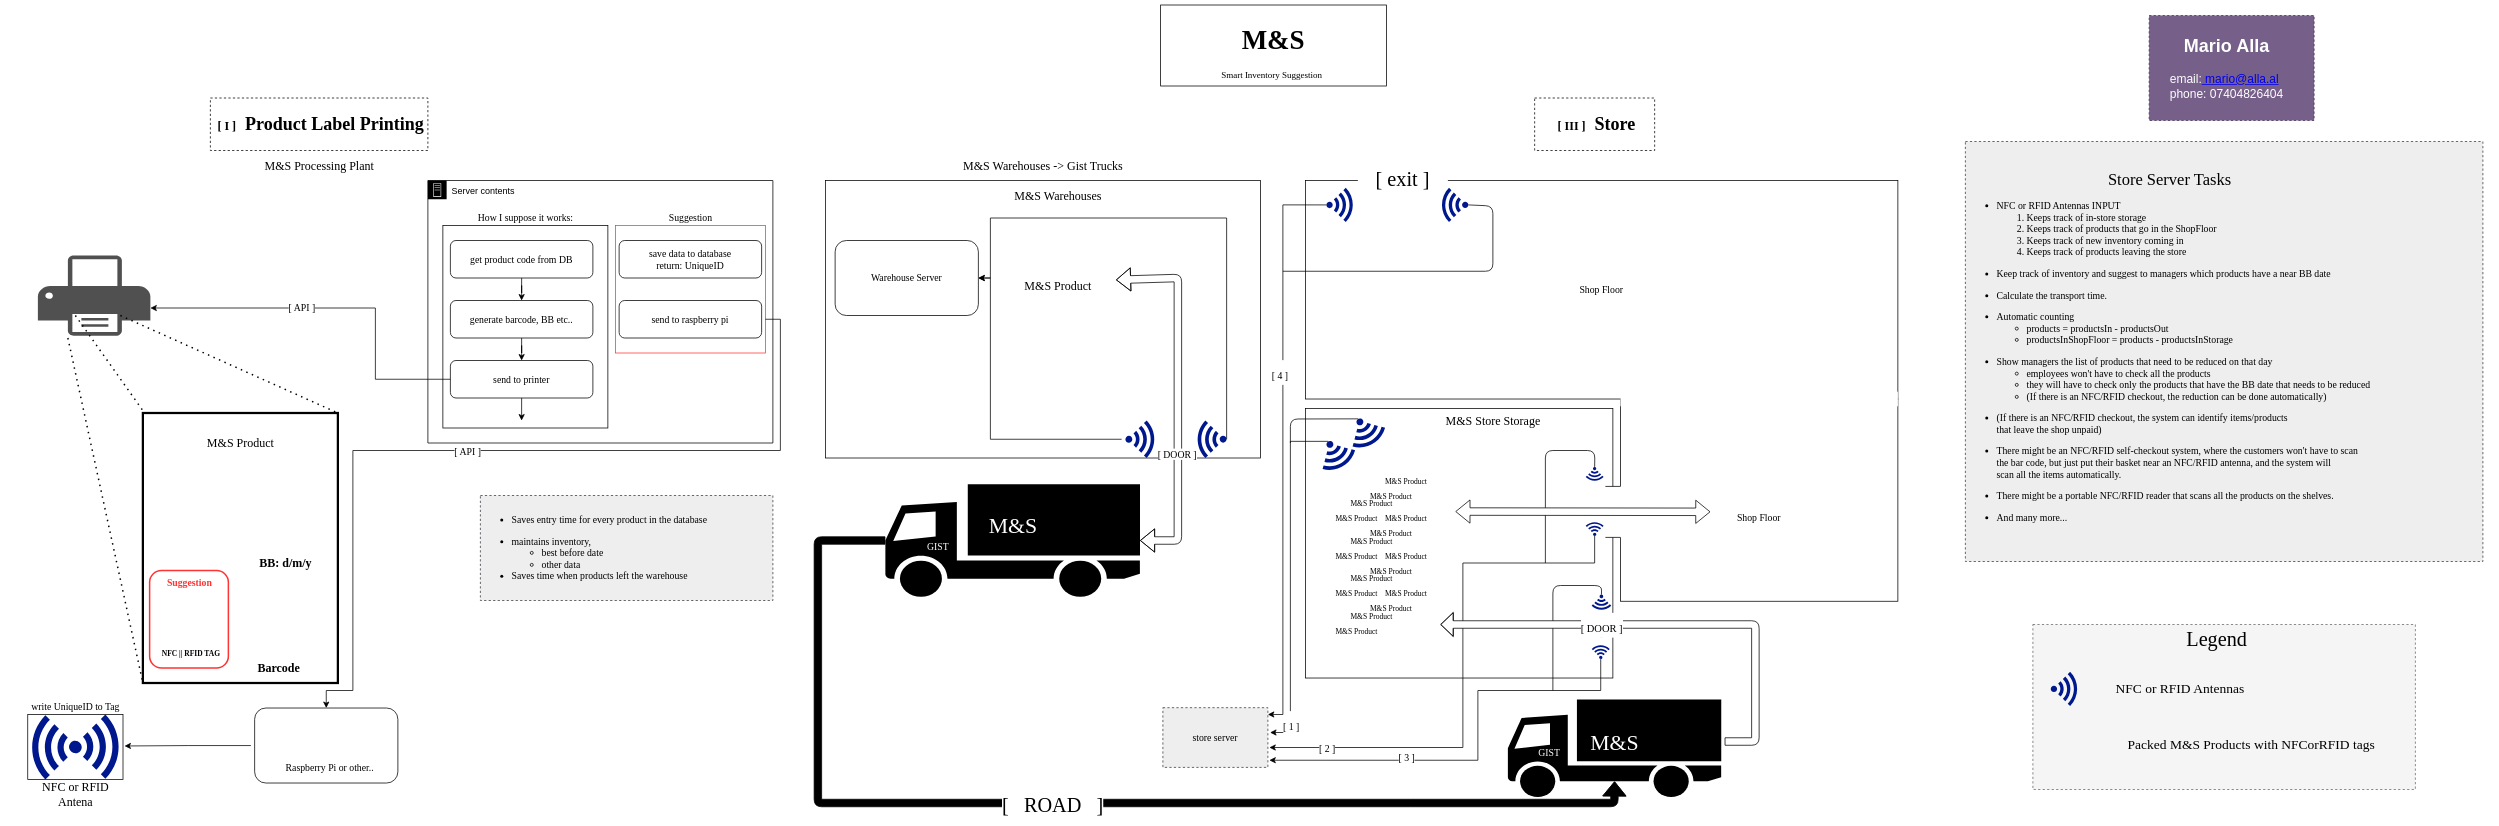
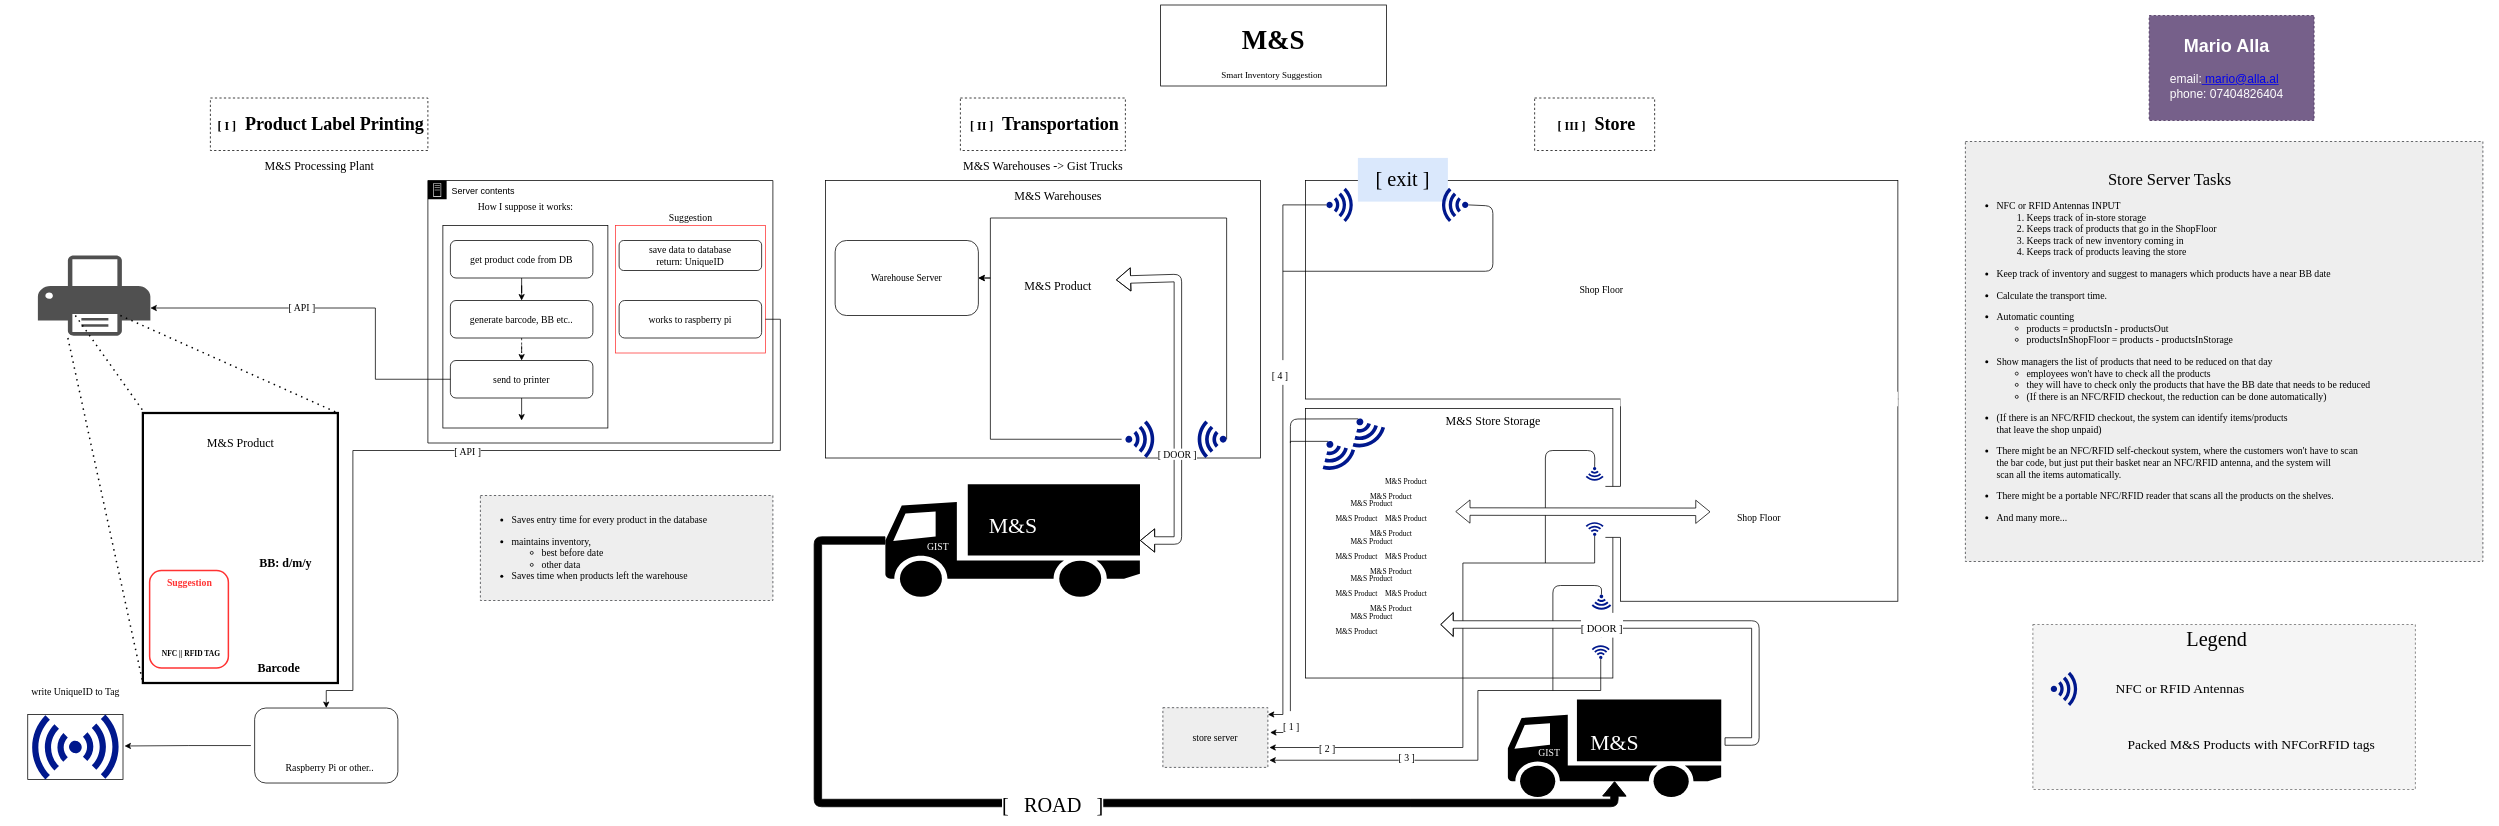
+ <mxCell id="60" value="&lt;h2&gt;&lt;font style=&quot;font-size: 16px&quot; face=&quot;Times New Roman&quot;&gt;&amp;nbsp;[ II ]&lt;/font&gt;&lt;font face=&quot;Times New Roman&quot;&gt;&amp;nbsp; Transportation &lt;/font&gt;&lt;/h2&gt;" style="text;html=1;align=center;verticalAlign=middle;resizable=0;points=[];autosize=1;fontSize=16;labelBorderColor=none;dashed=1;strokeColor=#000000;" vertex="1" parent="1"><mxGeometry x="1280" y="130" width="220" height="70" as="geometry" /></mxCell>
- <mxCell id="11" value="[ exit ]" style="rounded=0;whiteSpace=wrap;html=1;glass=0;dashed=1;sketch=0;strokeWidth=1;fillColor=#ffffff;fontFamily=Comic Sans MS;fontSize=27;strokeColor=none;" vertex="1" parent="1"><mxGeometry x="1810" y="209.865" width="120" height="58.269" as="geometry" /></mxCell>
+ <mxCell id="11" value="[ exit ]" style="rounded=0;whiteSpace=wrap;html=1;glass=0;dashed=1;sketch=0;strokeWidth=1;fillColor=#dae8fc;fontFamily=Comic Sans MS;fontSize=27;strokeColor=none;" vertex="1" parent="1"><mxGeometry x="1810" y="209.865" width="120" height="58.269" as="geometry" /></mxCell>
- <mxCell id="30" value="How I suppose it works:" style="text;html=1;align=center;verticalAlign=middle;resizable=0;points=[];autosize=1;fontSize=13;fontFamily=Comic Sans MS;" vertex="1" parent="1"><mxGeometry x="615" y="280" width="170" height="20" as="geometry" /></mxCell>
+ <mxCell id="30" value="How I suppose it works:" style="text;html=1;align=center;verticalAlign=middle;resizable=0;points=[];autosize=1;fontSize=13;fontFamily=Comic Sans MS;" vertex="1" parent="1"><mxGeometry x="615" y="265" width="170" height="20" as="geometry" /></mxCell>
- <mxCell id="49" value="&lt;div&gt;save data to database &lt;br&gt;&lt;/div&gt;&lt;div&gt;return: UniqueID&lt;br&gt;&lt;/div&gt;" style="rounded=1;whiteSpace=wrap;html=1;strokeColor=#000000;strokeWidth=1;fillColor=none;fontFamily=Comic Sans MS;fontSize=13;" vertex="1" parent="1"><mxGeometry x="825" y="320" width="190" height="50" as="geometry" /></mxCell>
+ <mxCell id="49" value="&lt;div&gt;save data to database &lt;br&gt;&lt;/div&gt;&lt;div&gt;return: UniqueID&lt;br&gt;&lt;/div&gt;" style="rounded=1;whiteSpace=wrap;html=1;strokeColor=#000000;strokeWidth=1;fillColor=none;fontFamily=Comic Sans MS;fontSize=13;" vertex="1" parent="1"><mxGeometry x="825" y="320" width="190" height="40" as="geometry" /></mxCell>
- <mxCell id="57" value="send to raspberry pi" style="rounded=1;whiteSpace=wrap;html=1;strokeColor=#000000;strokeWidth=1;fillColor=none;fontFamily=Comic Sans MS;fontSize=13;" vertex="1" parent="1"><mxGeometry x="825" y="400" width="190" height="50" as="geometry" /></mxCell>
+ <mxCell id="57" value="works to raspberry pi" style="rounded=1;whiteSpace=wrap;html=1;strokeColor=#000000;strokeWidth=1;fillColor=none;fontFamily=Comic Sans MS;fontSize=13;" vertex="1" parent="1"><mxGeometry x="825" y="400" width="190" height="50" as="geometry" /></mxCell>
- <mxCell id="28" style="edgeStyle=orthogonalEdgeStyle;rounded=0;orthogonalLoop=1;jettySize=auto;html=1;fontFamily=Comic Sans MS;fontSize=13;" edge="1" parent="1" source="29" target="34"><mxGeometry relative="1" as="geometry" /></mxCell>
+ <mxCell id="28" style="edgeStyle=orthogonalEdgeStyle;rounded=0;orthogonalLoop=1;jettySize=auto;html=1;fontFamily=Comic Sans MS;fontSize=13;dashed=1;" edge="1" parent="1" source="29" target="34"><mxGeometry relative="1" as="geometry" /></mxCell>
- <mxCell id="54" value="write UniqueID to Tag" style="text;html=1;align=center;verticalAlign=middle;resizable=0;points=[];autosize=1;fontSize=13;fontFamily=Comic Sans MS;" vertex="1" parent="1"><mxGeometry x="20" y="932" width="160" height="20" as="geometry" /></mxCell>
+ <mxCell id="54" value="write UniqueID to Tag" style="text;html=1;align=center;verticalAlign=middle;resizable=0;points=[];autosize=1;fontSize=13;fontFamily=Comic Sans MS;" vertex="1" parent="1"><mxGeometry x="20" y="912" width="160" height="20" as="geometry" /></mxCell>
- <mxCell id="51" value="&lt;div&gt;NFC or RFID &lt;br&gt;&lt;/div&gt;&lt;div&gt;Antena&lt;/div&gt;" style="text;html=1;align=center;verticalAlign=middle;resizable=0;points=[];autosize=1;fontSize=16;fontFamily=Comic Sans MS;" vertex="1" parent="1"><mxGeometry x="40" y="1038.71" width="120" height="40" as="geometry" /></mxCell>
